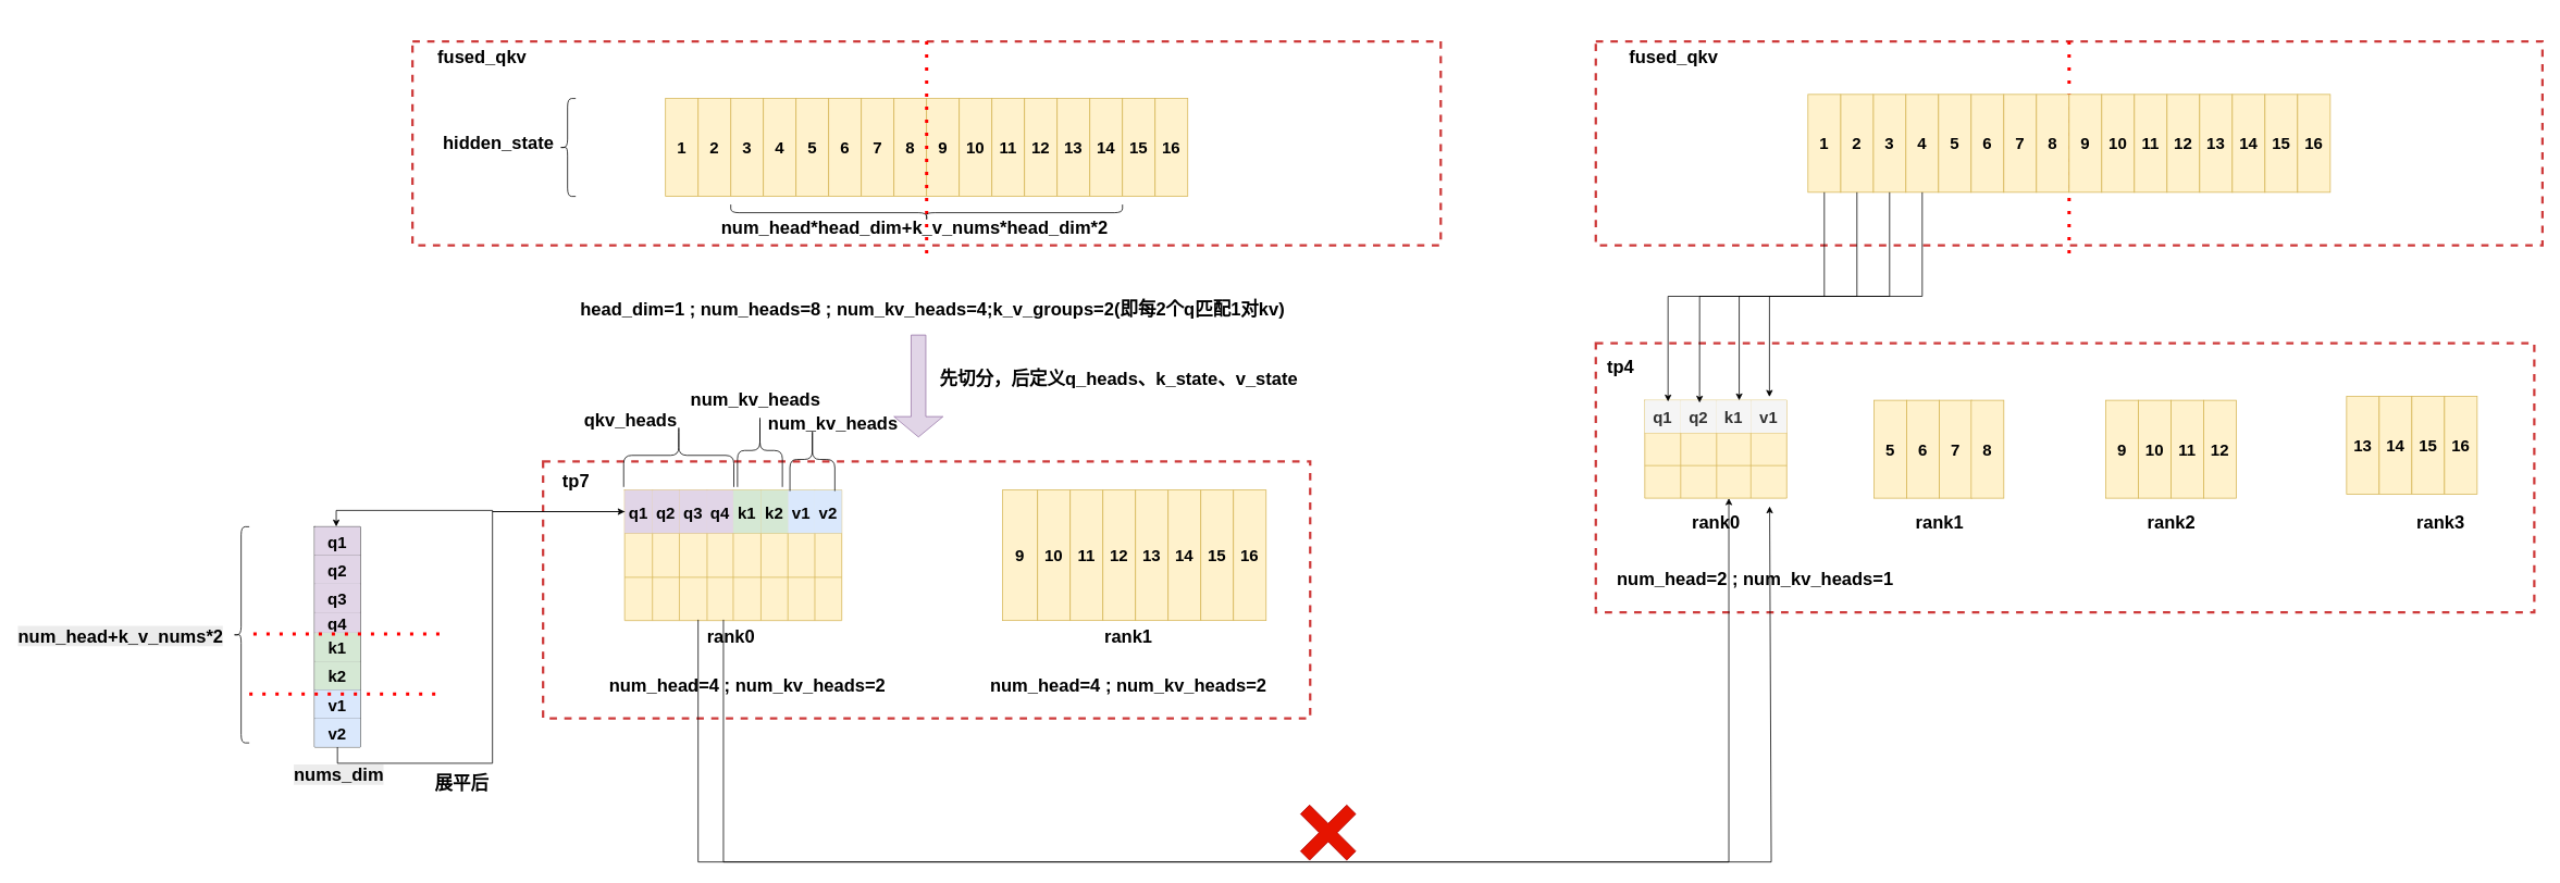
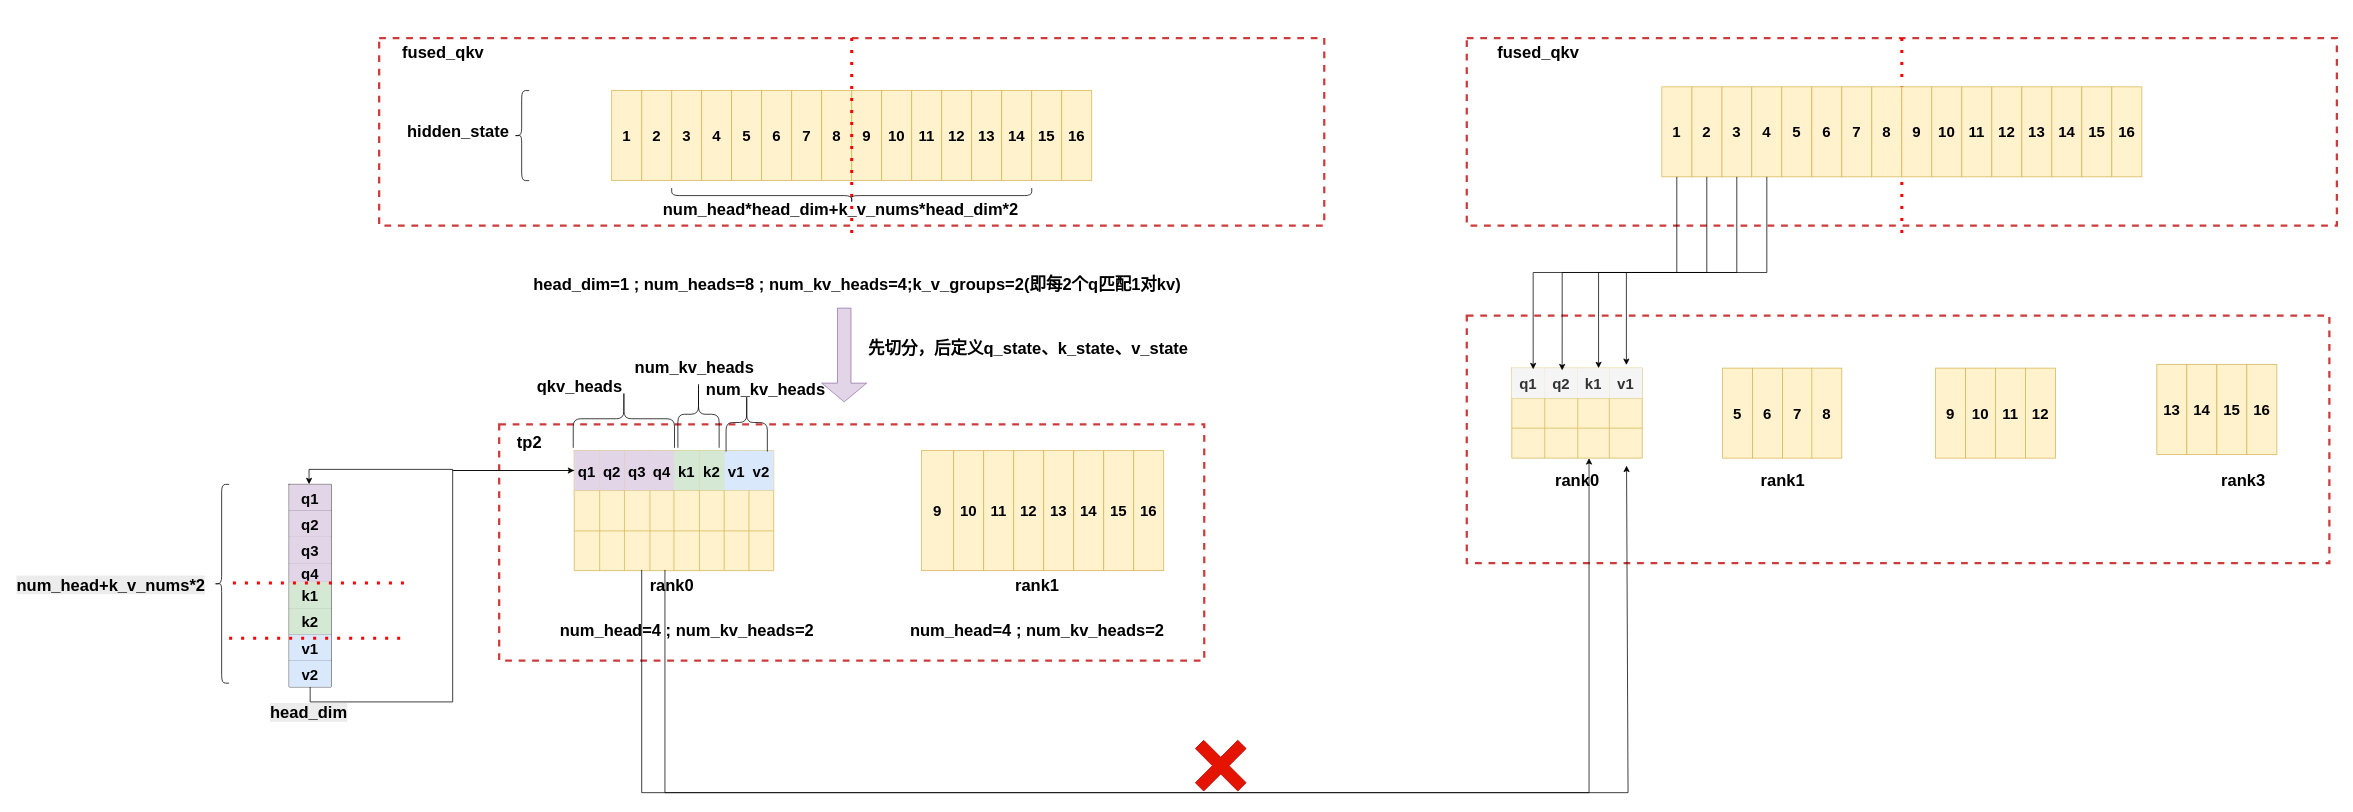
- <mxCell id="22" value="&lt;font style=&quot;font-size: 22px;&quot;&gt;&lt;b&gt;tp4&lt;/b&gt;&lt;/font&gt;" style="text;html=1;align=center;verticalAlign=middle;resizable=0;points=[];autosize=1;strokeColor=none;fillColor=none;" vertex="1" parent="1"><mxGeometry x="1955" y="430" width="60" height="40" as="geometry" /></mxCell>
- <mxCell id="69" value="&lt;font style=&quot;font-size: 22px;&quot;&gt;&lt;b&gt;先切分，后定义q_heads、k_state、v_state&lt;/b&gt;&lt;/font&gt;" style="text;html=1;align=center;verticalAlign=middle;resizable=0;points=[];autosize=1;strokeColor=none;fillColor=none;" vertex="1" parent="1"><mxGeometry x="1145" y="445" width="450" height="40" as="geometry" /></mxCell>
+ <mxCell id="69" value="&lt;font style=&quot;font-size: 22px;&quot;&gt;&lt;b&gt;先切分，后定义q_state、k_state、v_state&lt;/b&gt;&lt;/font&gt;" style="text;html=1;align=center;verticalAlign=middle;resizable=0;points=[];autosize=1;strokeColor=none;fillColor=none;" vertex="1" parent="1"><mxGeometry x="1145" y="445" width="450" height="40" as="geometry" /></mxCell>
- <mxCell id="19" value="&lt;font style=&quot;font-size: 22px;&quot;&gt;&lt;b&gt;tp7&lt;/b&gt;&lt;/font&gt;" style="text;html=1;align=center;verticalAlign=middle;resizable=0;points=[];autosize=1;strokeColor=none;fillColor=none;" vertex="1" parent="1"><mxGeometry x="675" y="570" width="60" height="40" as="geometry" /></mxCell>
+ <mxCell id="19" value="&lt;font style=&quot;font-size: 22px;&quot;&gt;&lt;b&gt;tp2&lt;/b&gt;&lt;/font&gt;" style="text;html=1;align=center;verticalAlign=middle;resizable=0;points=[];autosize=1;strokeColor=none;fillColor=none;" vertex="1" parent="1"><mxGeometry x="675" y="570" width="60" height="40" as="geometry" /></mxCell>
- <mxCell id="25" value="&lt;font style=&quot;font-size: 22px;&quot;&gt;&lt;b&gt;rank2&lt;/b&gt;&lt;/font&gt;" style="text;html=1;align=center;verticalAlign=middle;resizable=0;points=[];autosize=1;strokeColor=none;fillColor=none;" vertex="1" parent="1"><mxGeometry x="2620" y="620" width="80" height="40" as="geometry" /></mxCell>
- <mxCell id="159" value="&lt;font style=&quot;font-size: 22px;&quot;&gt;&lt;b&gt;num_head=2 ;&amp;nbsp;&lt;/b&gt;&lt;b&gt;num_kv_heads&lt;/b&gt;&lt;b&gt;=1&lt;/b&gt;&lt;/font&gt;" style="text;html=1;align=center;verticalAlign=middle;resizable=0;points=[];autosize=1;strokeColor=none;fillColor=none;" vertex="1" parent="1"><mxGeometry x="1970" y="690" width="360" height="40" as="geometry" /></mxCell>
- <mxCell id="156" value="&lt;b style=&quot;forced-color-adjust: none; color: rgb(0, 0, 0); font-family: Helvetica; font-size: 22px; font-style: normal; font-variant-ligatures: normal; font-variant-caps: normal; letter-spacing: normal; orphans: 2; text-align: center; text-indent: 0px; text-transform: none; widows: 2; word-spacing: 0px; -webkit-text-stroke-width: 0px; white-space: nowrap; background-color: rgb(236, 236, 236); text-decoration-thickness: initial; text-decoration-style: initial; text-decoration-color: initial;&quot;&gt;nums_dim&lt;/b&gt;" style="text;whiteSpace=wrap;html=1;" vertex="1" parent="1"><mxGeometry x="358" y="930" width="110" height="50" as="geometry" /></mxCell>
+ <mxCell id="156" value="&lt;b style=&quot;forced-color-adjust: none; color: rgb(0, 0, 0); font-family: Helvetica; font-size: 22px; font-style: normal; font-variant-ligatures: normal; font-variant-caps: normal; letter-spacing: normal; orphans: 2; text-align: center; text-indent: 0px; text-transform: none; widows: 2; word-spacing: 0px; -webkit-text-stroke-width: 0px; white-space: nowrap; background-color: rgb(236, 236, 236); text-decoration-thickness: initial; text-decoration-style: initial; text-decoration-color: initial;&quot;&gt;head_dim&lt;/b&gt;" style="text;whiteSpace=wrap;html=1;" vertex="1" parent="1"><mxGeometry x="358" y="930" width="110" height="50" as="geometry" /></mxCell>
- <mxCell id="92" value="&lt;font style=&quot;font-size: 22px;&quot;&gt;&lt;b&gt;展平后&lt;/b&gt;&lt;/font&gt;" style="text;html=1;align=center;verticalAlign=middle;resizable=0;points=[];autosize=1;strokeColor=none;fillColor=none;" vertex="1" parent="1"><mxGeometry x="520" y="940" width="90" height="40" as="geometry" /></mxCell>
